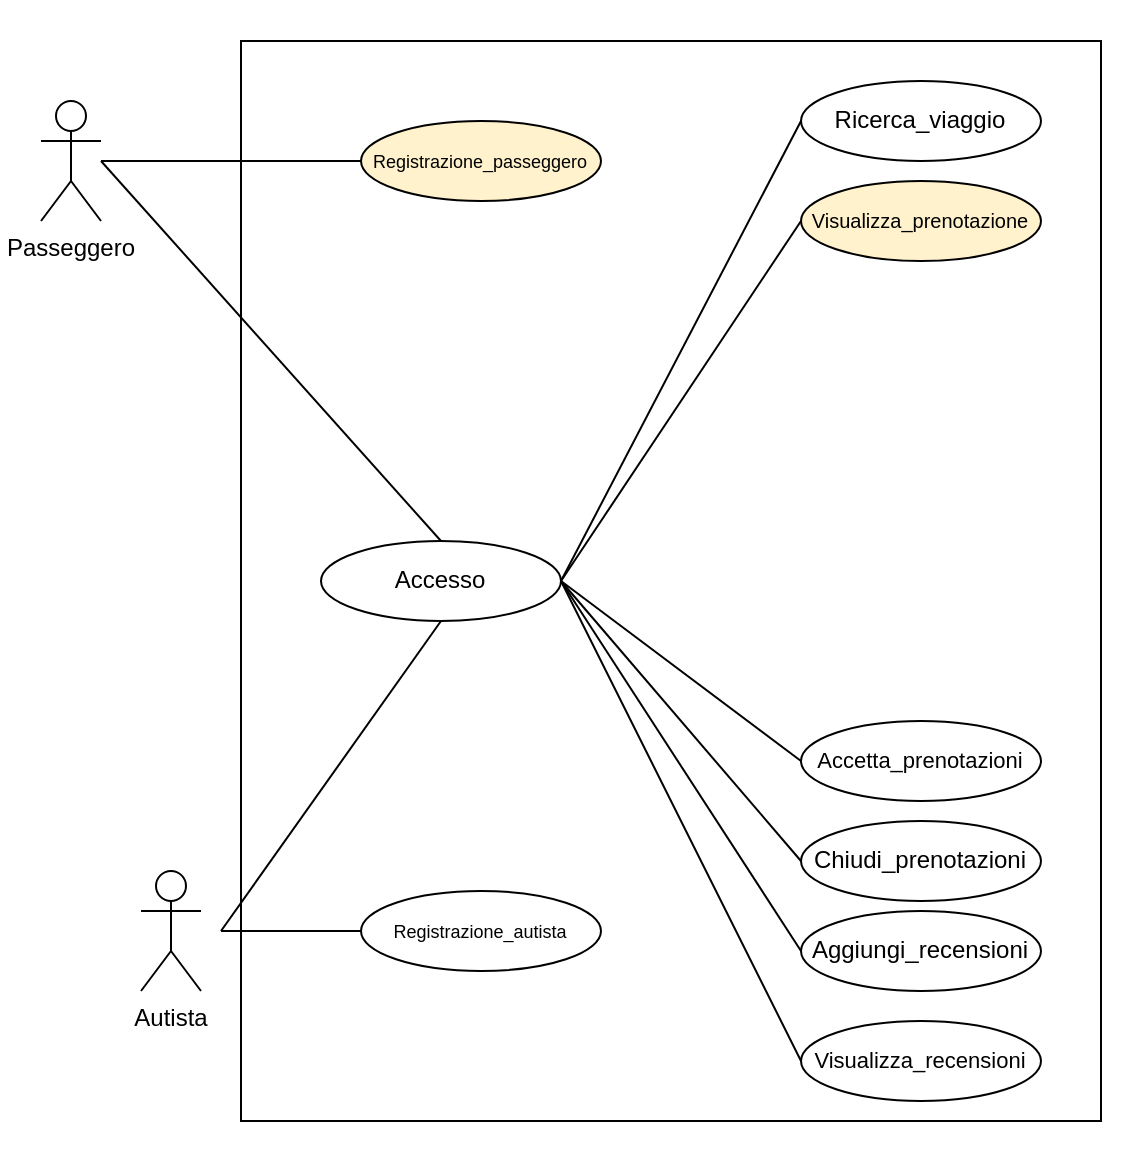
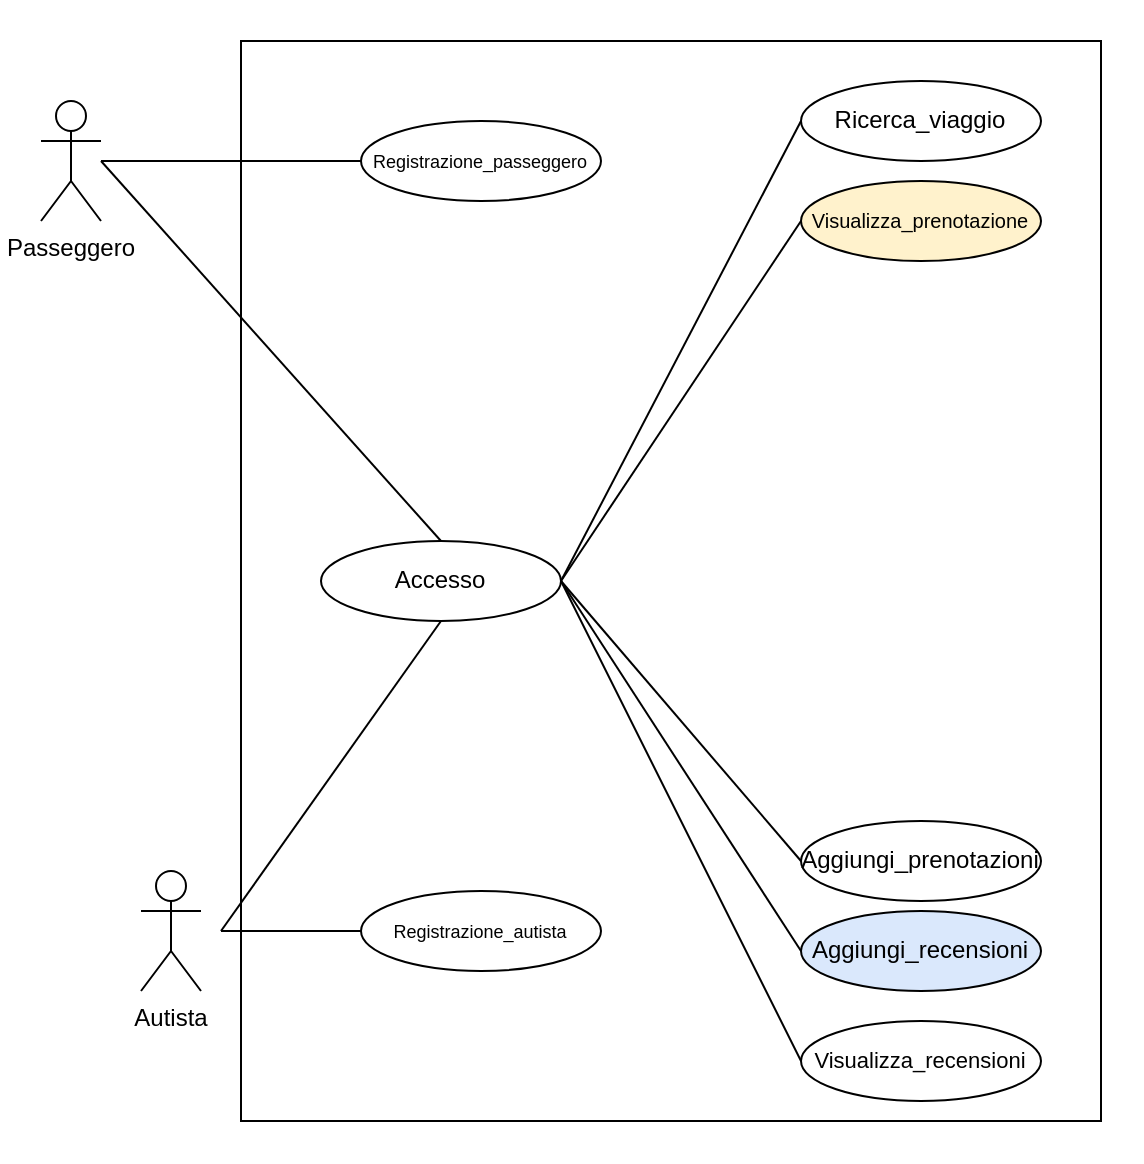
- <mxCell id="18" value="&lt;font style=&quot;font-size: 9px;&quot;&gt;Registrazione_passeggero&lt;/font&gt;" style="ellipse;whiteSpace=wrap;html=1;fillColor=#fff2cc;" vertex="1" parent="1"><mxGeometry x="180" y="60" width="120" height="40" as="geometry" /></mxCell>
+ <mxCell id="18" value="&lt;font style=&quot;font-size: 9px;&quot;&gt;Registrazione_passeggero&lt;/font&gt;" style="ellipse;whiteSpace=wrap;html=1;" vertex="1" parent="1"><mxGeometry x="180" y="60" width="120" height="40" as="geometry" /></mxCell>
- <mxCell id="14" value="" style="endArrow=none;html=1;rounded=0;exitX=1;exitY=0.5;exitDx=0;exitDy=0;entryX=0;entryY=0.5;entryDx=0;entryDy=0;" edge="1" parent="1" source="7" target="10"><mxGeometry width="50" height="50" relative="1" as="geometry"><mxPoint x="290" y="300" as="sourcePoint" /><mxPoint x="410" y="340" as="targetPoint" /></mxGeometry></mxCell>
- <mxCell id="10" value="&lt;font style=&quot;font-size: 11px;&quot;&gt;Accetta_prenotazioni&lt;/font&gt;" style="ellipse;whiteSpace=wrap;html=1;" vertex="1" parent="1"><mxGeometry x="400" y="360" width="120" height="40" as="geometry" /></mxCell>
- <mxCell id="9" value="Chiudi_prenotazioni" style="ellipse;whiteSpace=wrap;html=1;" vertex="1" parent="1"><mxGeometry x="400" y="410" width="120" height="40" as="geometry" /></mxCell>
+ <mxCell id="9" value="Aggiungi_prenotazioni" style="ellipse;whiteSpace=wrap;html=1;" vertex="1" parent="1"><mxGeometry x="400" y="410" width="120" height="40" as="geometry" /></mxCell>
- <mxCell id="8" value="Aggiungi_recensioni" style="ellipse;whiteSpace=wrap;html=1;" vertex="1" parent="1"><mxGeometry x="400" y="455" width="120" height="40" as="geometry" /></mxCell>
+ <mxCell id="8" value="Aggiungi_recensioni" style="ellipse;whiteSpace=wrap;html=1;fillColor=#dae8fc;" vertex="1" parent="1"><mxGeometry x="400" y="455" width="120" height="40" as="geometry" /></mxCell>
